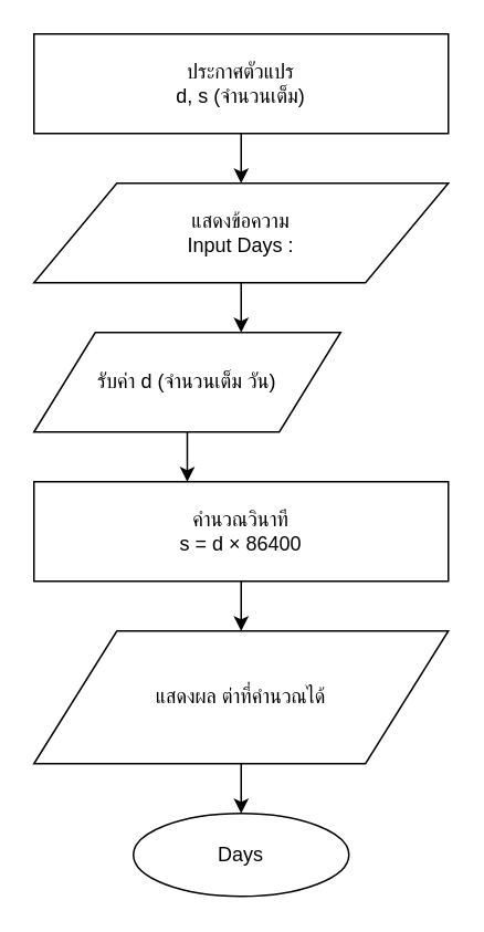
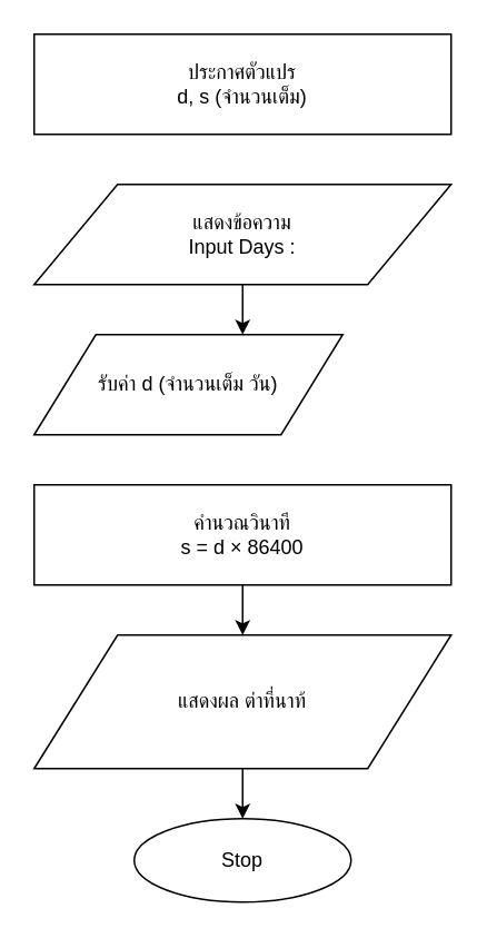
- <mxCell id="8" style="endArrow=classic;orthogonal=1;rounded=0;" edge="1" parent="1" source="2" target="3"><mxGeometry relative="1" as="geometry" /></mxCell>
- <mxCell id="10" style="endArrow=classic;orthogonal=1;rounded=0;" edge="1" parent="1" source="4" target="5"><mxGeometry relative="1" as="geometry" /></mxCell>
- <mxCell id="6" value="แสดงผล ต่าที่คำนวณได้" style="shape=parallelogram;perimeter=parallelogramPerimeter;whiteSpace=wrap;html=1;" vertex="1" parent="1"><mxGeometry x="20" y="380" width="250" height="80" as="geometry" /></mxCell>
+ <mxCell id="6" value="แสดงผล ต่าที่นาท้" style="shape=parallelogram;perimeter=parallelogramPerimeter;whiteSpace=wrap;html=1;" vertex="1" parent="1"><mxGeometry x="20" y="380" width="250" height="80" as="geometry" /></mxCell>
- <mxCell id="7" value="Days" style="ellipse;whiteSpace=wrap;html=1;" vertex="1" parent="1"><mxGeometry x="80" y="490" width="130" height="50" as="geometry" /></mxCell>
+ <mxCell id="7" value="Stop" style="ellipse;whiteSpace=wrap;html=1;" vertex="1" parent="1"><mxGeometry x="80" y="490" width="130" height="50" as="geometry" /></mxCell>
